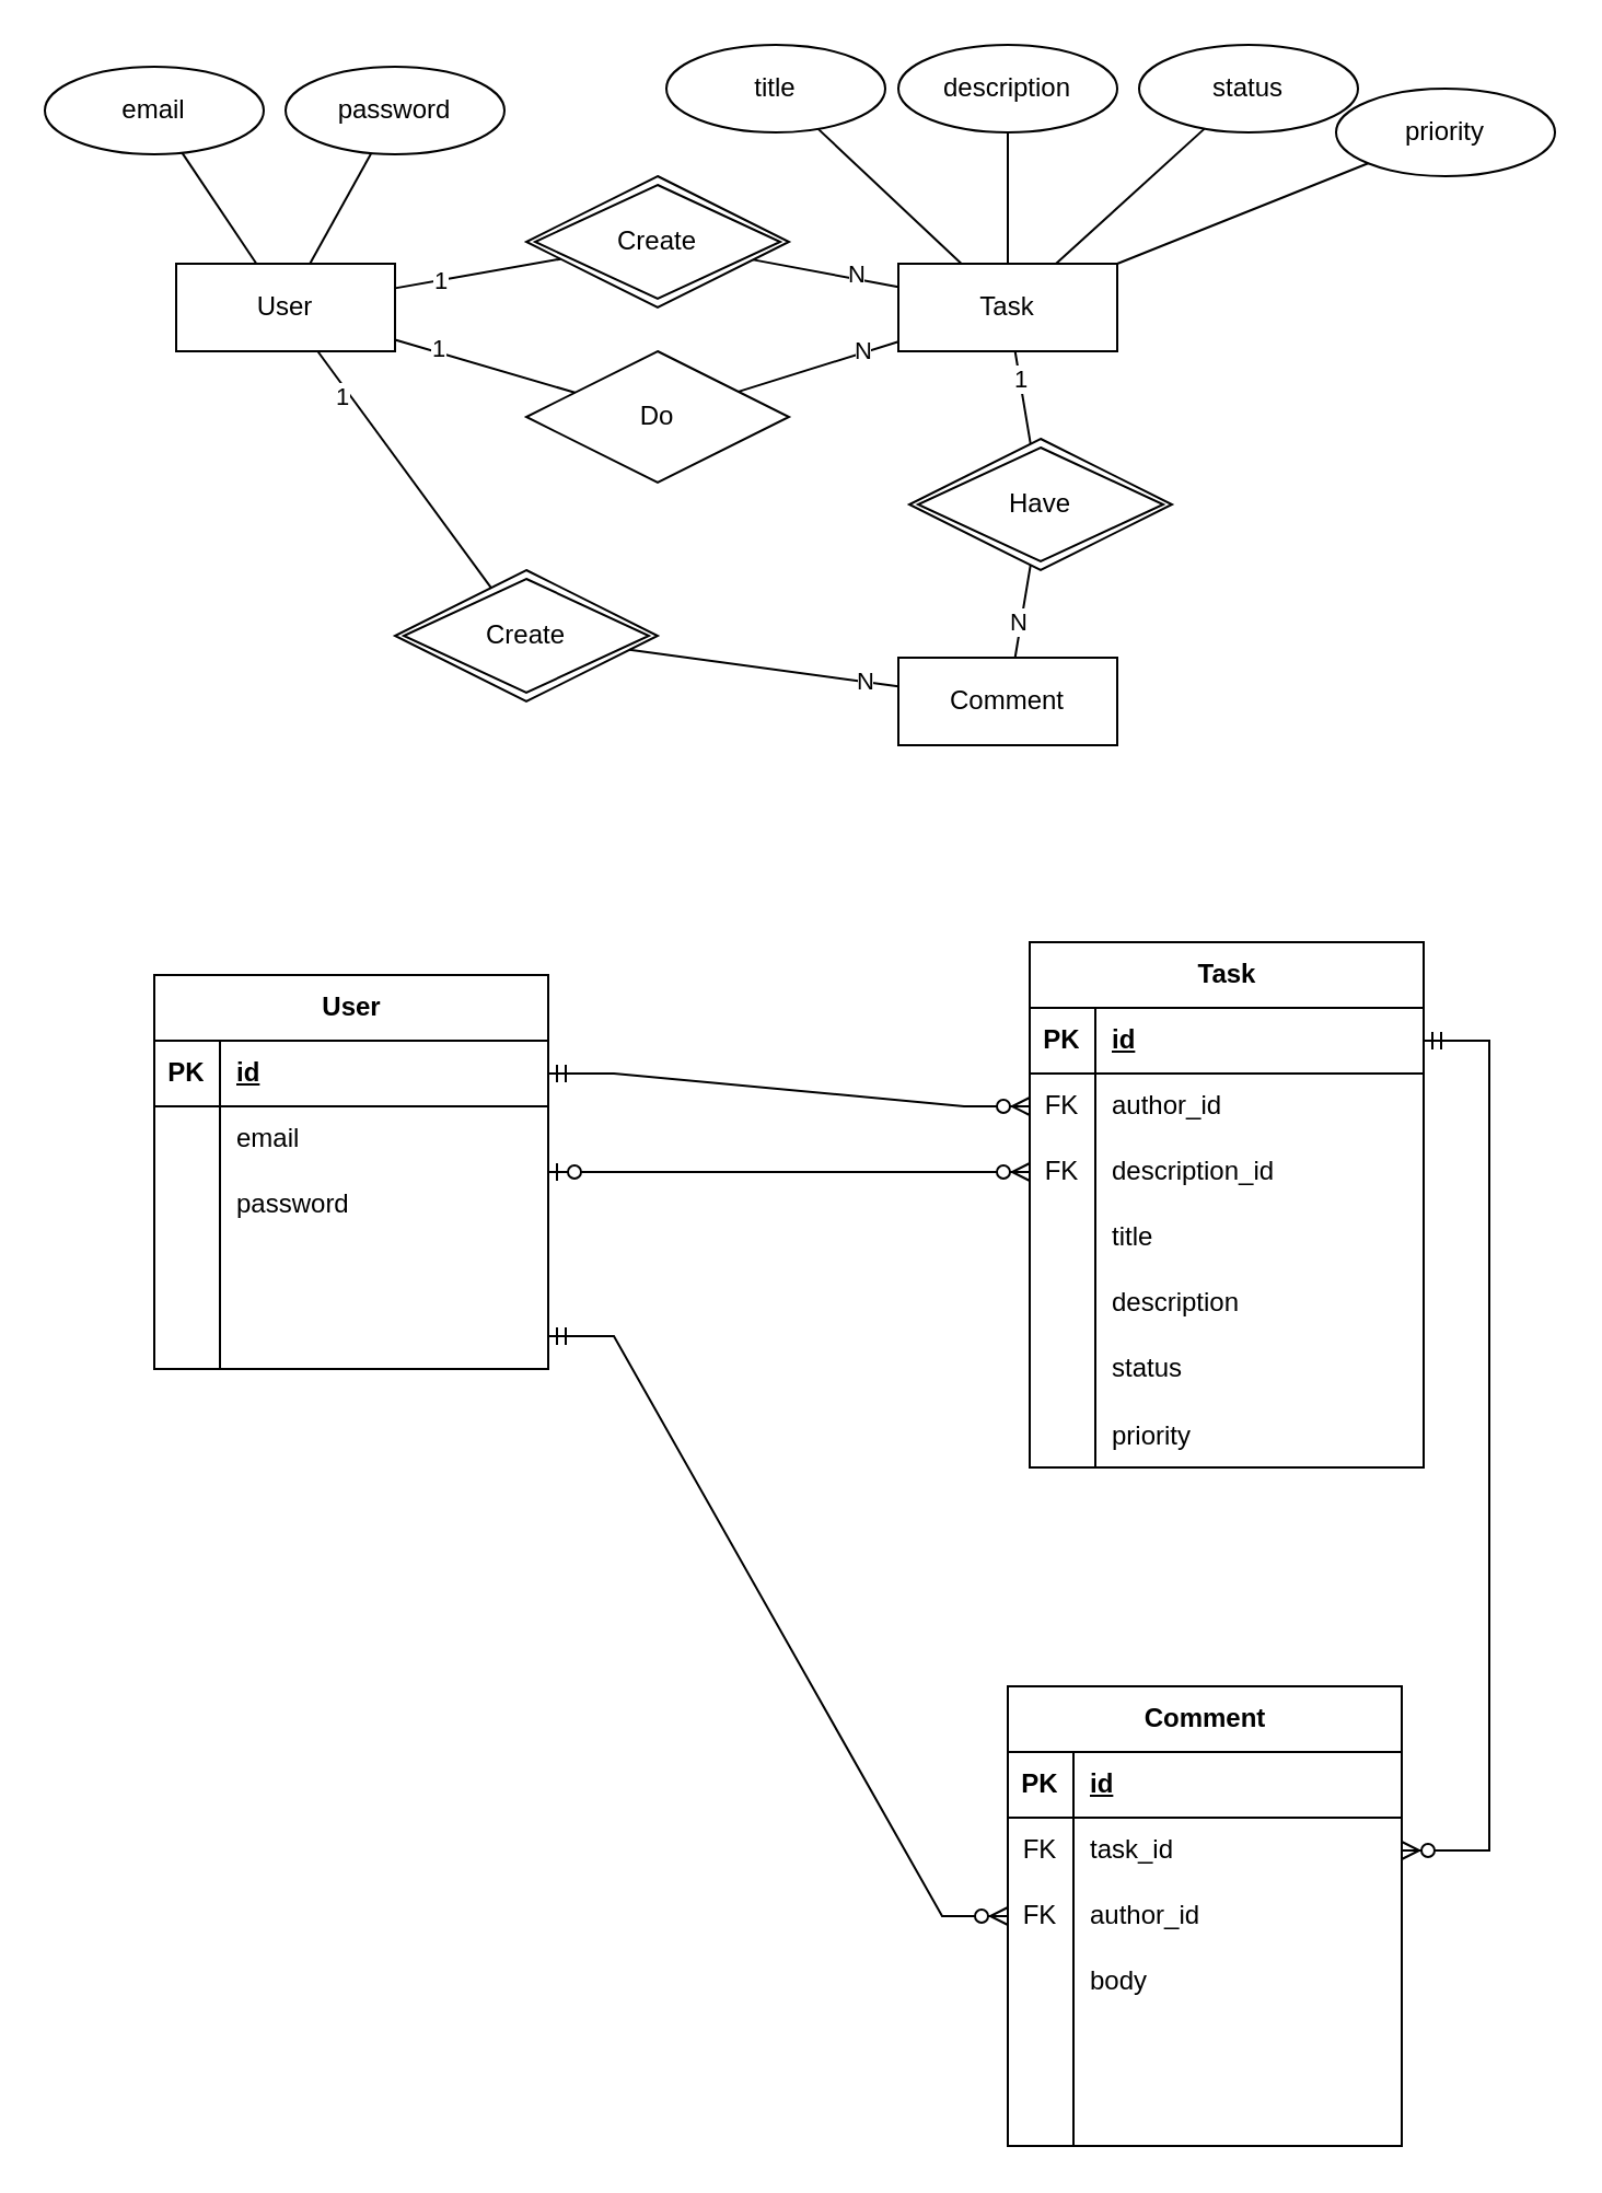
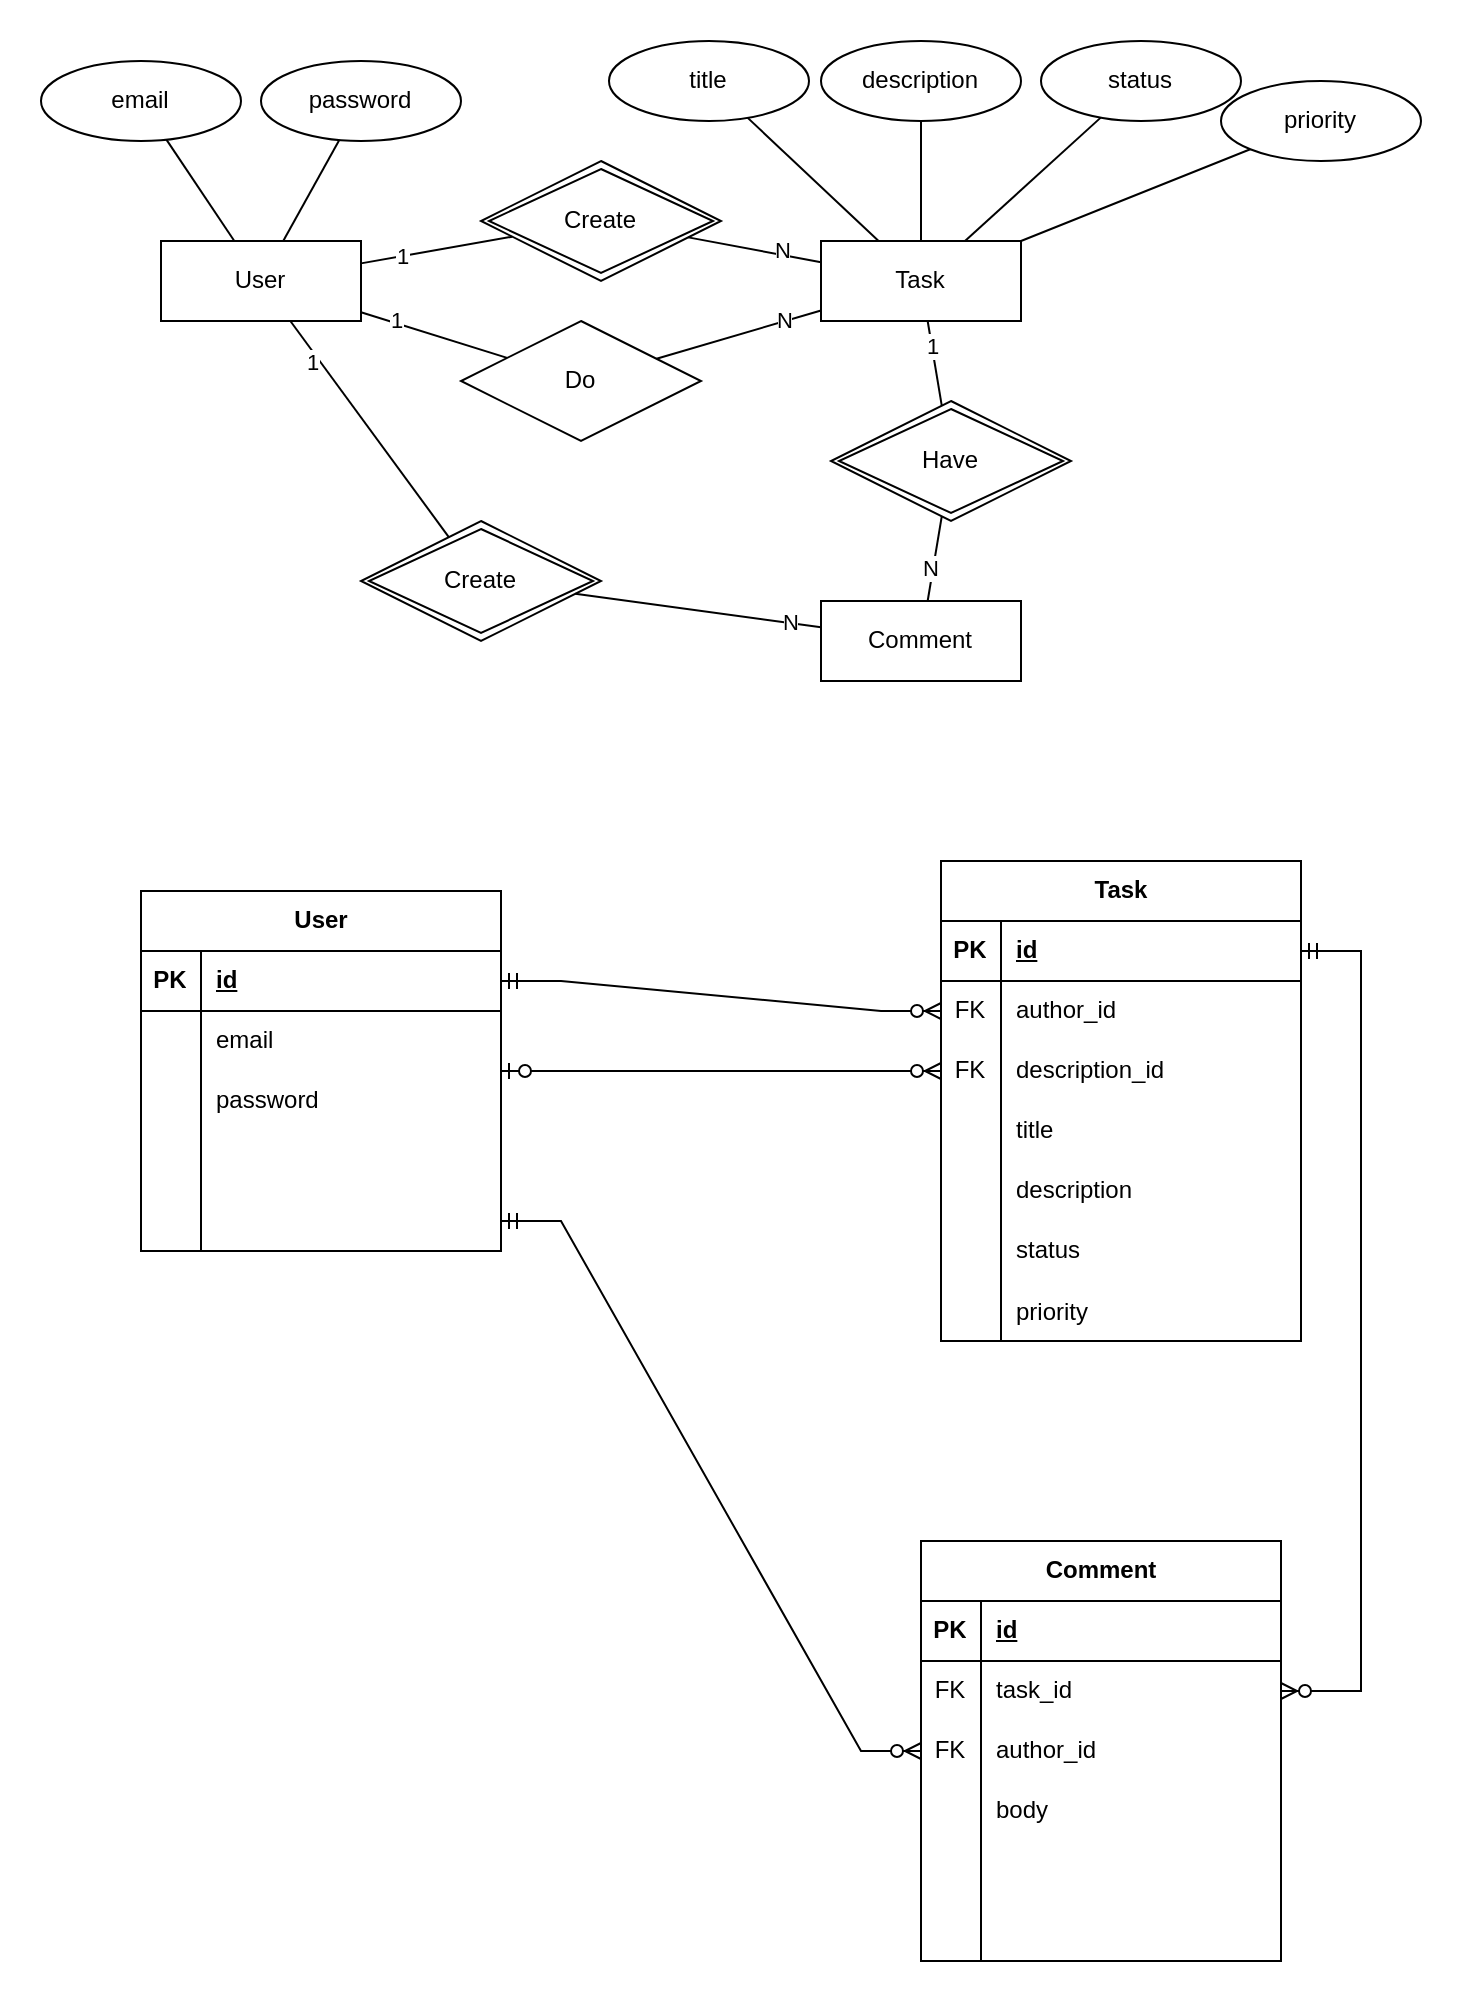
- <mxCell id="9" value="Do" style="shape=rhombus;perimeter=rhombusPerimeter;whiteSpace=wrap;html=1;align=center;" parent="1" vertex="1"><mxGeometry x="240" y="160" width="120" height="60" as="geometry" /></mxCell>
+ <mxCell id="9" value="Do" style="shape=rhombus;perimeter=rhombusPerimeter;whiteSpace=wrap;html=1;align=center;" parent="1" vertex="1"><mxGeometry x="230" y="160" width="120" height="60" as="geometry" /></mxCell>
